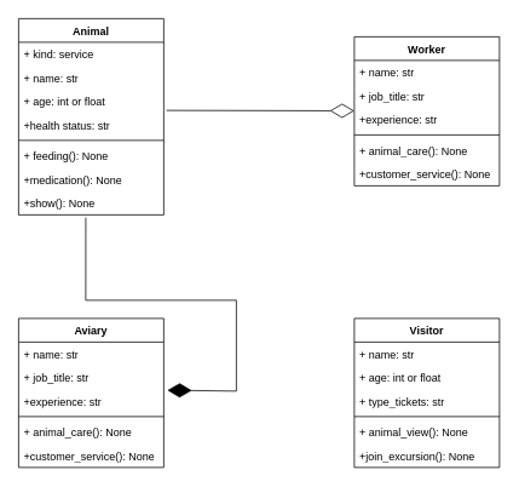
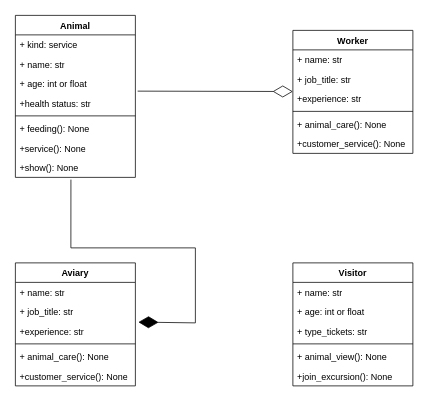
- <mxCell id="9" value="+medication&lt;span style=&quot;background-color: initial;&quot;&gt;(): None&lt;/span&gt;" style="text;strokeColor=none;fillColor=none;align=left;verticalAlign=top;spacingLeft=4;spacingRight=4;overflow=hidden;rotatable=0;points=[[0,0.5],[1,0.5]];portConstraint=eastwest;whiteSpace=wrap;html=1;" vertex="1" parent="2"><mxGeometry y="164" width="160" height="26" as="geometry" /></mxCell>
+ <mxCell id="9" value="+service&lt;span style=&quot;background-color: initial;&quot;&gt;(): None&lt;/span&gt;" style="text;strokeColor=none;fillColor=none;align=left;verticalAlign=top;spacingLeft=4;spacingRight=4;overflow=hidden;rotatable=0;points=[[0,0.5],[1,0.5]];portConstraint=eastwest;whiteSpace=wrap;html=1;" vertex="1" parent="2"><mxGeometry y="164" width="160" height="26" as="geometry" /></mxCell>
